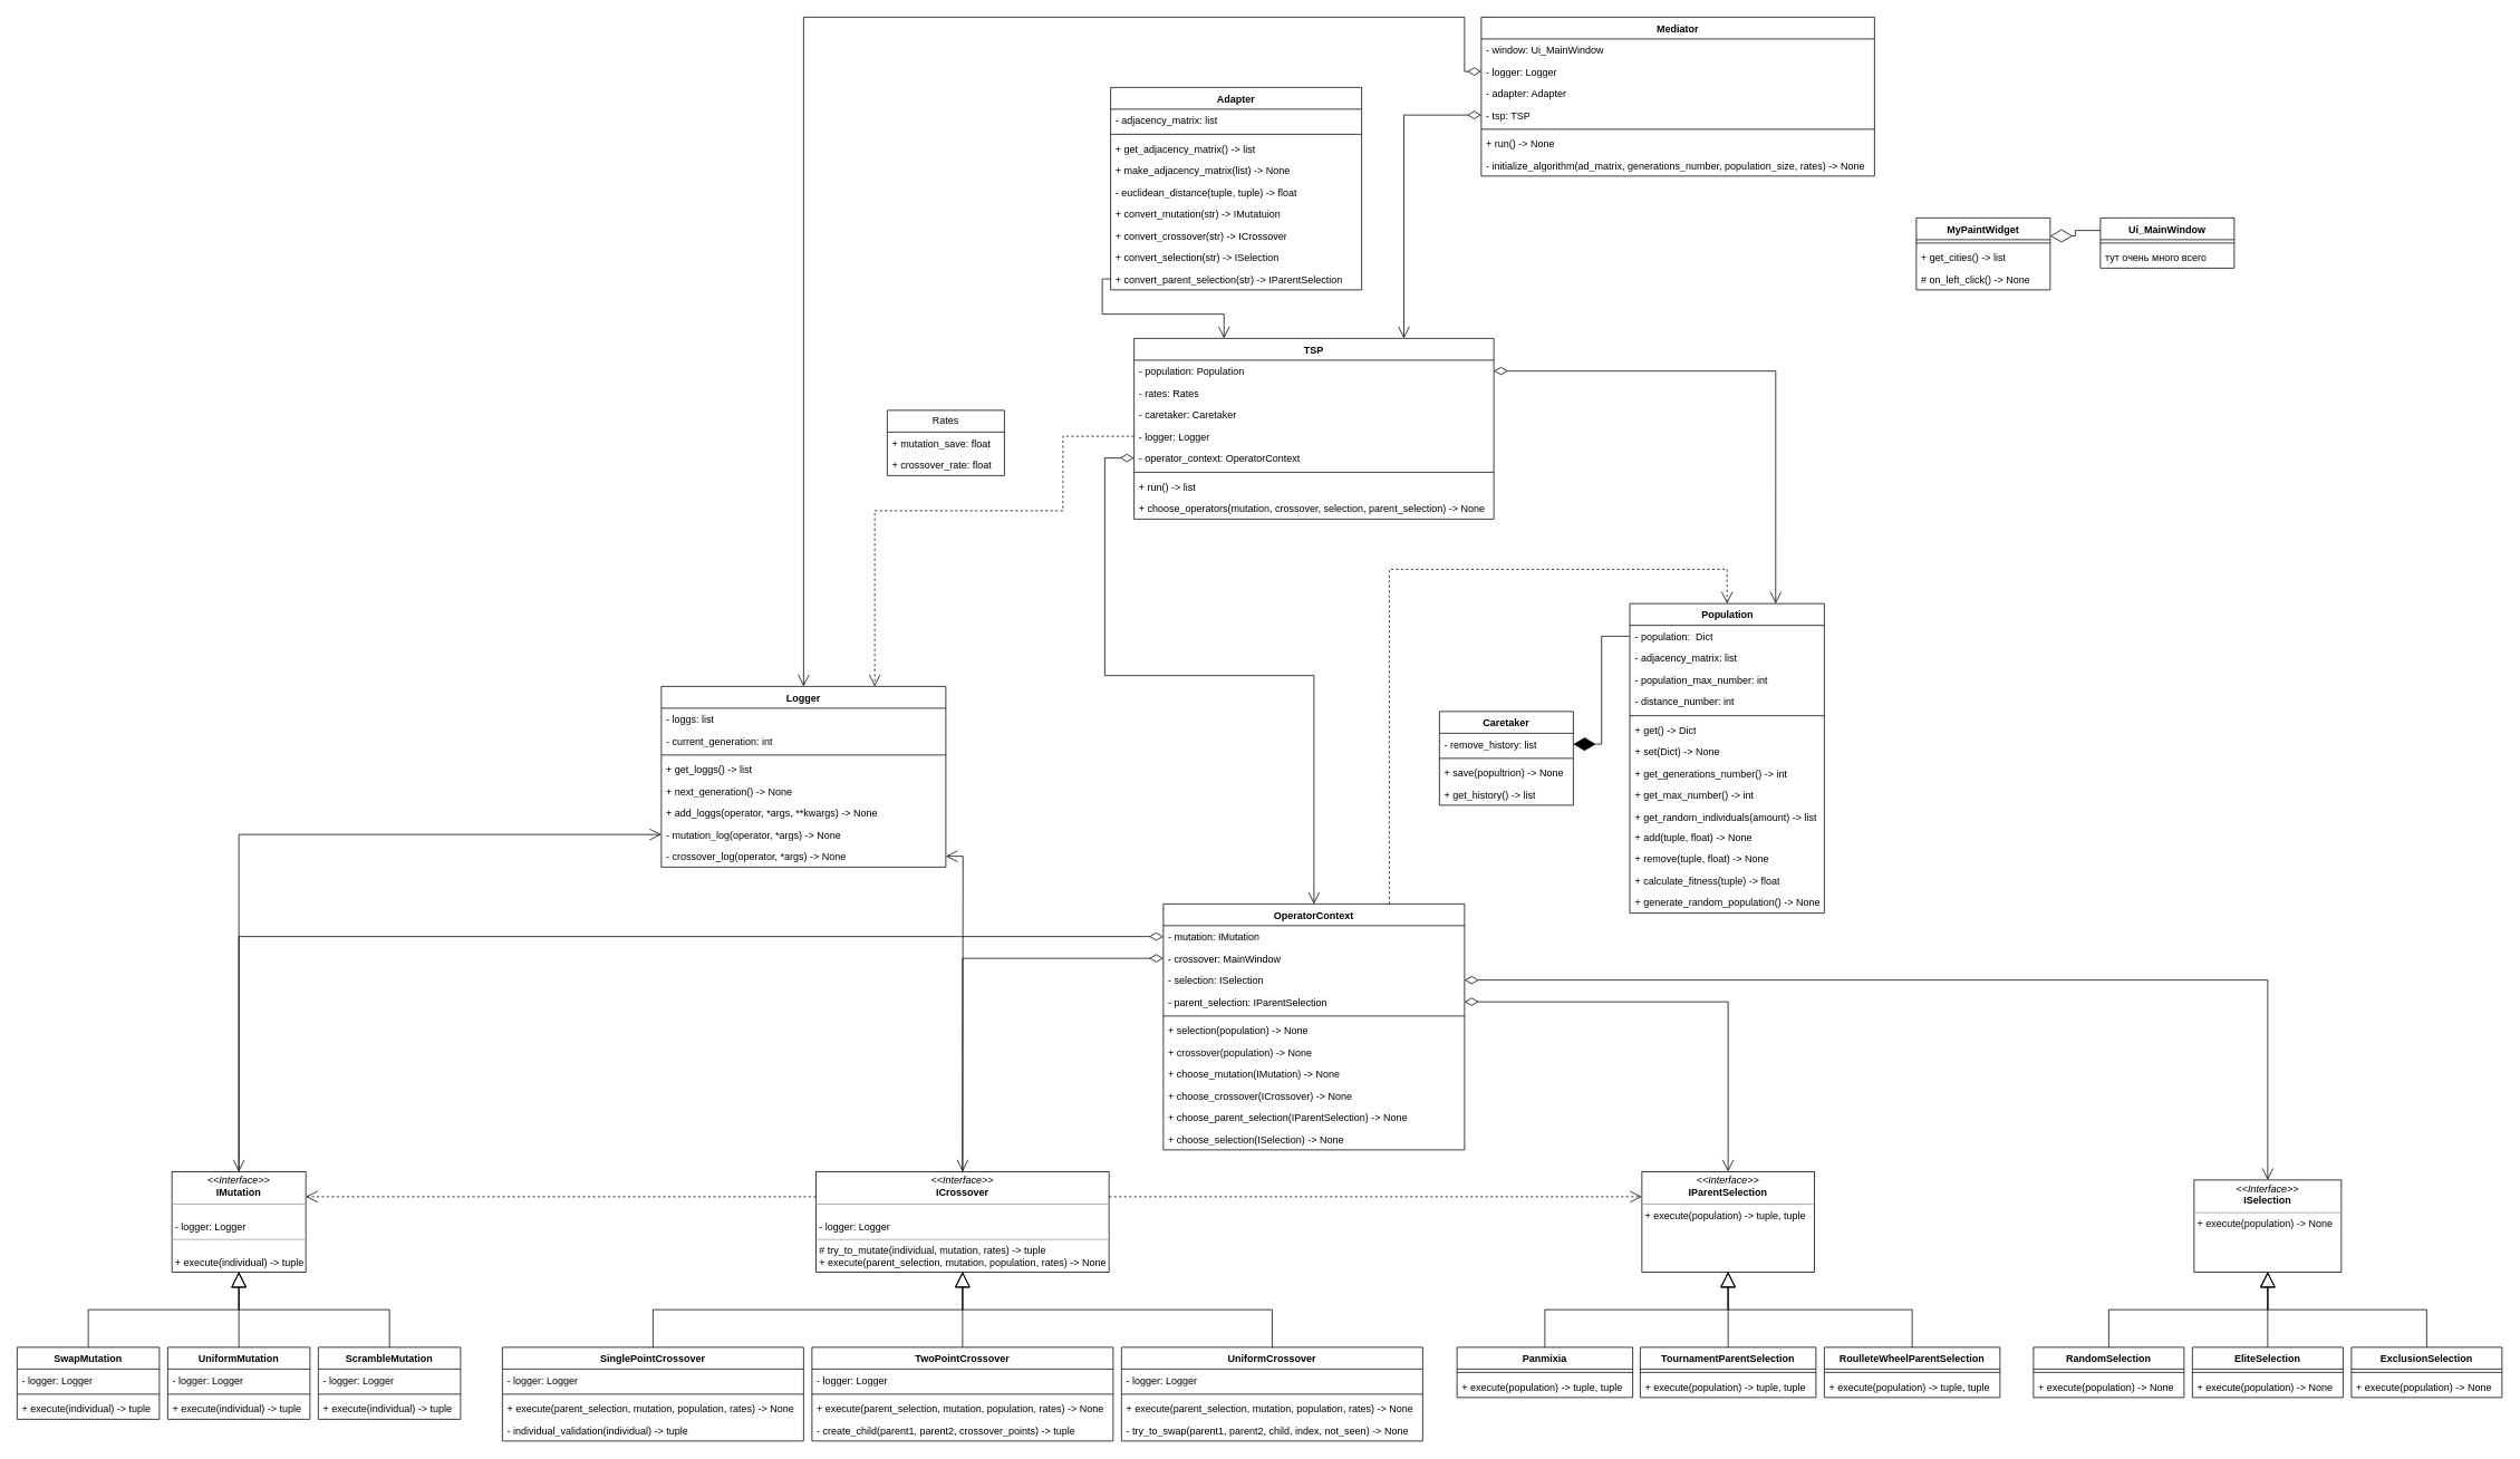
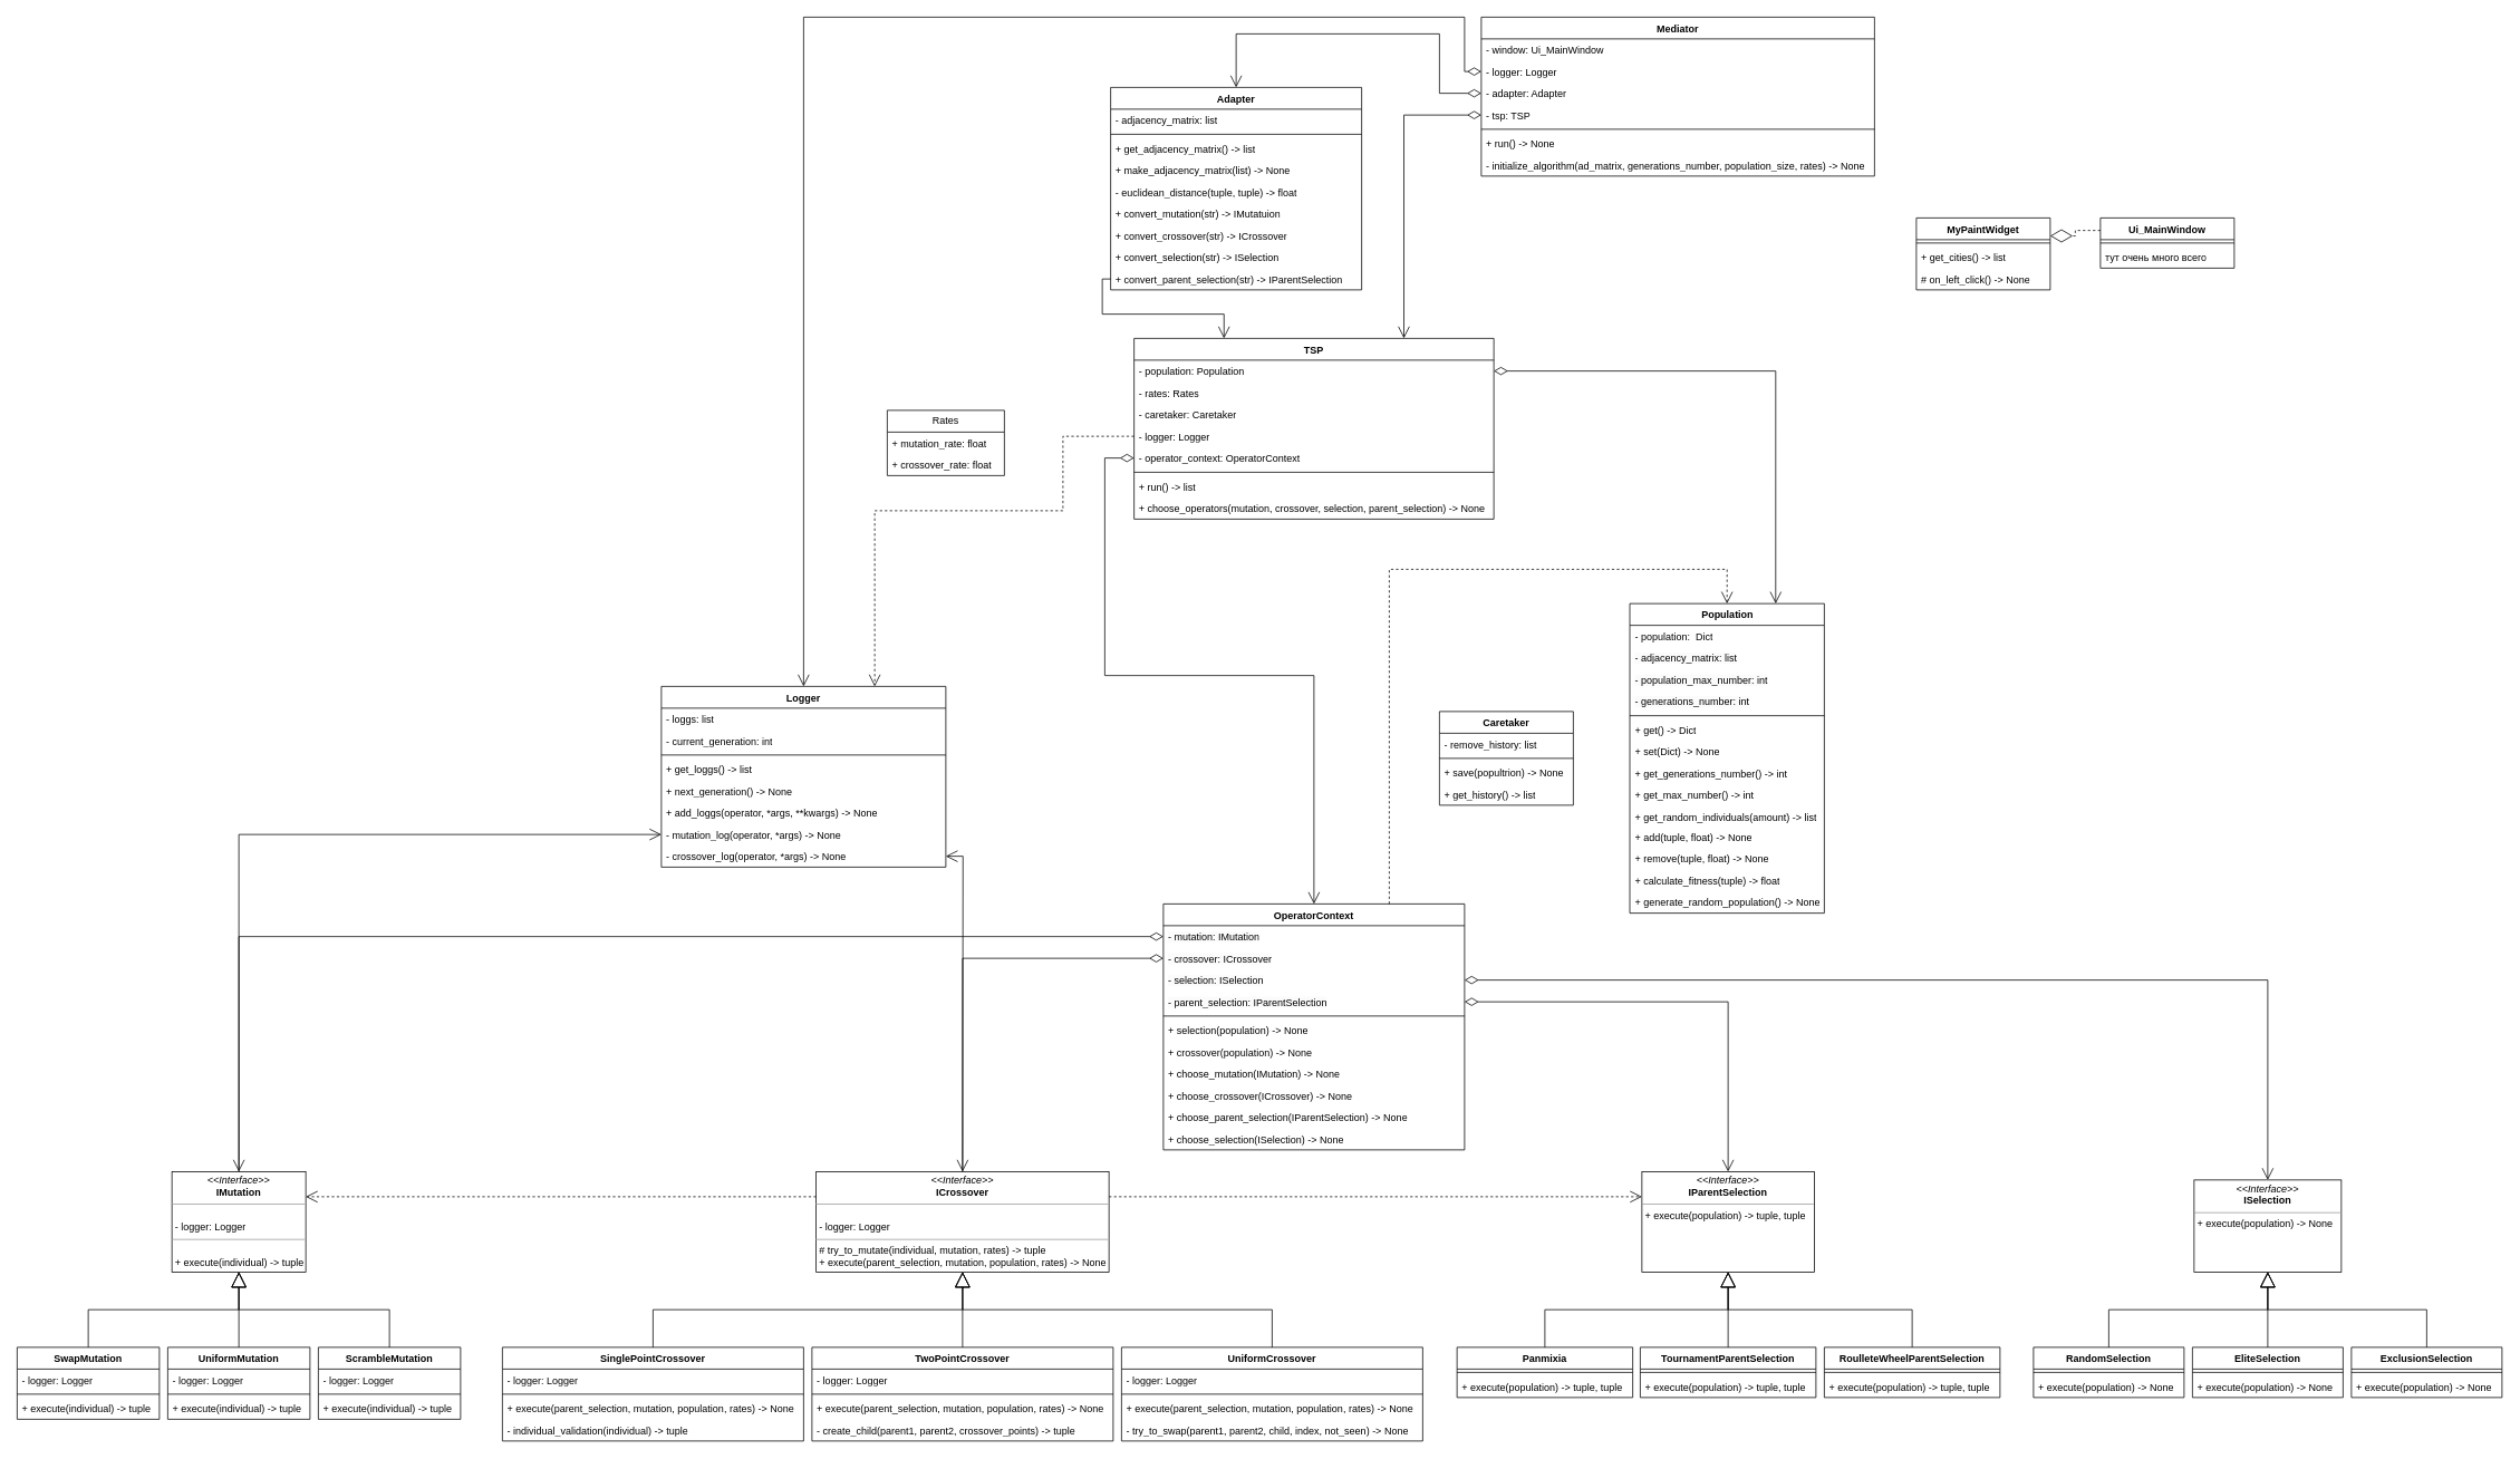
+ <mxCell id="154" value="" style="endArrow=open;html=1;endSize=12;startArrow=diamondThin;startSize=14;startFill=0;edgeStyle=orthogonalEdgeStyle;align=left;verticalAlign=bottom;rounded=0;exitX=0;exitY=0.5;exitDx=0;exitDy=0;entryX=0.5;entryY=0;entryDx=0;entryDy=0;" edge="1" parent="1" source="142" target="129"><mxGeometry x="-1" y="3" relative="1" as="geometry"><mxPoint x="1570" y="70" as="sourcePoint" /><mxPoint x="1810" y="210" as="targetPoint" /><Array as="points"><mxPoint x="1720" y="111" /><mxPoint x="1720" y="40" /><mxPoint x="1477" y="40" /></Array></mxGeometry></mxCell>
- <mxCell id="158" value="" style="endArrow=diamondThin;endFill=0;endSize=24;html=1;rounded=0;entryX=1;entryY=0.25;entryDx=0;entryDy=0;edgeStyle=orthogonalEdgeStyle;exitX=0;exitY=0.25;exitDx=0;exitDy=0;" edge="1" parent="1" source="151" target="147"><mxGeometry width="160" relative="1" as="geometry"><mxPoint x="2510" y="275" as="sourcePoint" /><mxPoint x="2120" y="410" as="targetPoint" /></mxGeometry></mxCell>
+ <mxCell id="158" value="" style="endArrow=diamondThin;endFill=0;endSize=24;html=1;rounded=0;entryX=1;entryY=0.25;entryDx=0;entryDy=0;edgeStyle=orthogonalEdgeStyle;exitX=0;exitY=0.25;exitDx=0;exitDy=0;dashed=1;" edge="1" parent="1" source="151" target="147"><mxGeometry width="160" relative="1" as="geometry"><mxPoint x="2510" y="275" as="sourcePoint" /><mxPoint x="2120" y="410" as="targetPoint" /></mxGeometry></mxCell>
- <mxCell id="41" value="+ mutation_save: float" style="text;strokeColor=none;fillColor=none;align=left;verticalAlign=top;spacingLeft=4;spacingRight=4;overflow=hidden;rotatable=0;points=[[0,0.5],[1,0.5]];portConstraint=eastwest;whiteSpace=wrap;html=1;" vertex="1" parent="40"><mxGeometry y="26" width="140" height="26" as="geometry" /></mxCell>
+ <mxCell id="41" value="+ mutation_rate: float" style="text;strokeColor=none;fillColor=none;align=left;verticalAlign=top;spacingLeft=4;spacingRight=4;overflow=hidden;rotatable=0;points=[[0,0.5],[1,0.5]];portConstraint=eastwest;whiteSpace=wrap;html=1;" vertex="1" parent="40"><mxGeometry y="26" width="140" height="26" as="geometry" /></mxCell>
- <mxCell id="124" value="" style="endArrow=diamondThin;endFill=1;endSize=24;html=1;rounded=0;exitX=0;exitY=0.5;exitDx=0;exitDy=0;entryX=1;entryY=0.5;entryDx=0;entryDy=0;edgeStyle=orthogonalEdgeStyle;" edge="1" parent="1" source="12" target="36"><mxGeometry width="160" relative="1" as="geometry"><mxPoint x="1420" y="890" as="sourcePoint" /><mxPoint x="1580" y="890" as="targetPoint" /></mxGeometry></mxCell>
- <mxCell id="15" value="&lt;span style=&quot;caret-color: rgb(0, 0, 0); color: rgb(0, 0, 0); font-family: Helvetica; font-size: 12.0px; font-style: normal; font-variant-caps: normal; font-weight: 400; letter-spacing: normal; text-align: left; text-indent: 0px; text-transform: none; word-spacing: 0px; -webkit-text-stroke-width: 0px; background-color: rgb(251, 251, 251); text-decoration: none; float: none; display: inline !important;&quot;&gt;- distance_number: int&lt;/span&gt;" style="text;strokeColor=none;fillColor=none;align=left;verticalAlign=top;spacingLeft=4;spacingRight=4;overflow=hidden;rotatable=0;points=[[0,0.5],[1,0.5]];portConstraint=eastwest;whiteSpace=wrap;html=1;" vertex="1" parent="11"><mxGeometry y="104" width="232.5" height="26" as="geometry" /></mxCell>
+ <mxCell id="15" value="&lt;span style=&quot;caret-color: rgb(0, 0, 0); color: rgb(0, 0, 0); font-family: Helvetica; font-size: 12.0px; font-style: normal; font-variant-caps: normal; font-weight: 400; letter-spacing: normal; text-align: left; text-indent: 0px; text-transform: none; word-spacing: 0px; -webkit-text-stroke-width: 0px; background-color: rgb(251, 251, 251); text-decoration: none; float: none; display: inline !important;&quot;&gt;- generations_number: int&lt;/span&gt;" style="text;strokeColor=none;fillColor=none;align=left;verticalAlign=top;spacingLeft=4;spacingRight=4;overflow=hidden;rotatable=0;points=[[0,0.5],[1,0.5]];portConstraint=eastwest;whiteSpace=wrap;html=1;" vertex="1" parent="11"><mxGeometry y="104" width="232.5" height="26" as="geometry" /></mxCell>
- <mxCell id="48" value="&lt;span style=&quot;caret-color: rgb(0, 0, 0); color: rgb(0, 0, 0); font-family: Helvetica; font-size: 12.0px; font-style: normal; font-variant-caps: normal; font-weight: 400; letter-spacing: normal; text-align: left; text-indent: 0px; text-transform: none; word-spacing: 0px; -webkit-text-stroke-width: 0px; background-color: rgb(251, 251, 251); text-decoration: none; float: none; display: inline !important;&quot;&gt;- crossover: MainWindow&lt;/span&gt;" style="text;strokeColor=none;fillColor=none;align=left;verticalAlign=top;spacingLeft=4;spacingRight=4;overflow=hidden;rotatable=0;points=[[0,0.5],[1,0.5]];portConstraint=eastwest;whiteSpace=wrap;html=1;" vertex="1" parent="46"><mxGeometry y="52" width="360" height="26" as="geometry" /></mxCell>
+ <mxCell id="48" value="&lt;span style=&quot;caret-color: rgb(0, 0, 0); color: rgb(0, 0, 0); font-family: Helvetica; font-size: 12.0px; font-style: normal; font-variant-caps: normal; font-weight: 400; letter-spacing: normal; text-align: left; text-indent: 0px; text-transform: none; word-spacing: 0px; -webkit-text-stroke-width: 0px; background-color: rgb(251, 251, 251); text-decoration: none; float: none; display: inline !important;&quot;&gt;- crossover: ICrossover&lt;/span&gt;" style="text;strokeColor=none;fillColor=none;align=left;verticalAlign=top;spacingLeft=4;spacingRight=4;overflow=hidden;rotatable=0;points=[[0,0.5],[1,0.5]];portConstraint=eastwest;whiteSpace=wrap;html=1;" vertex="1" parent="46"><mxGeometry y="52" width="360" height="26" as="geometry" /></mxCell>
